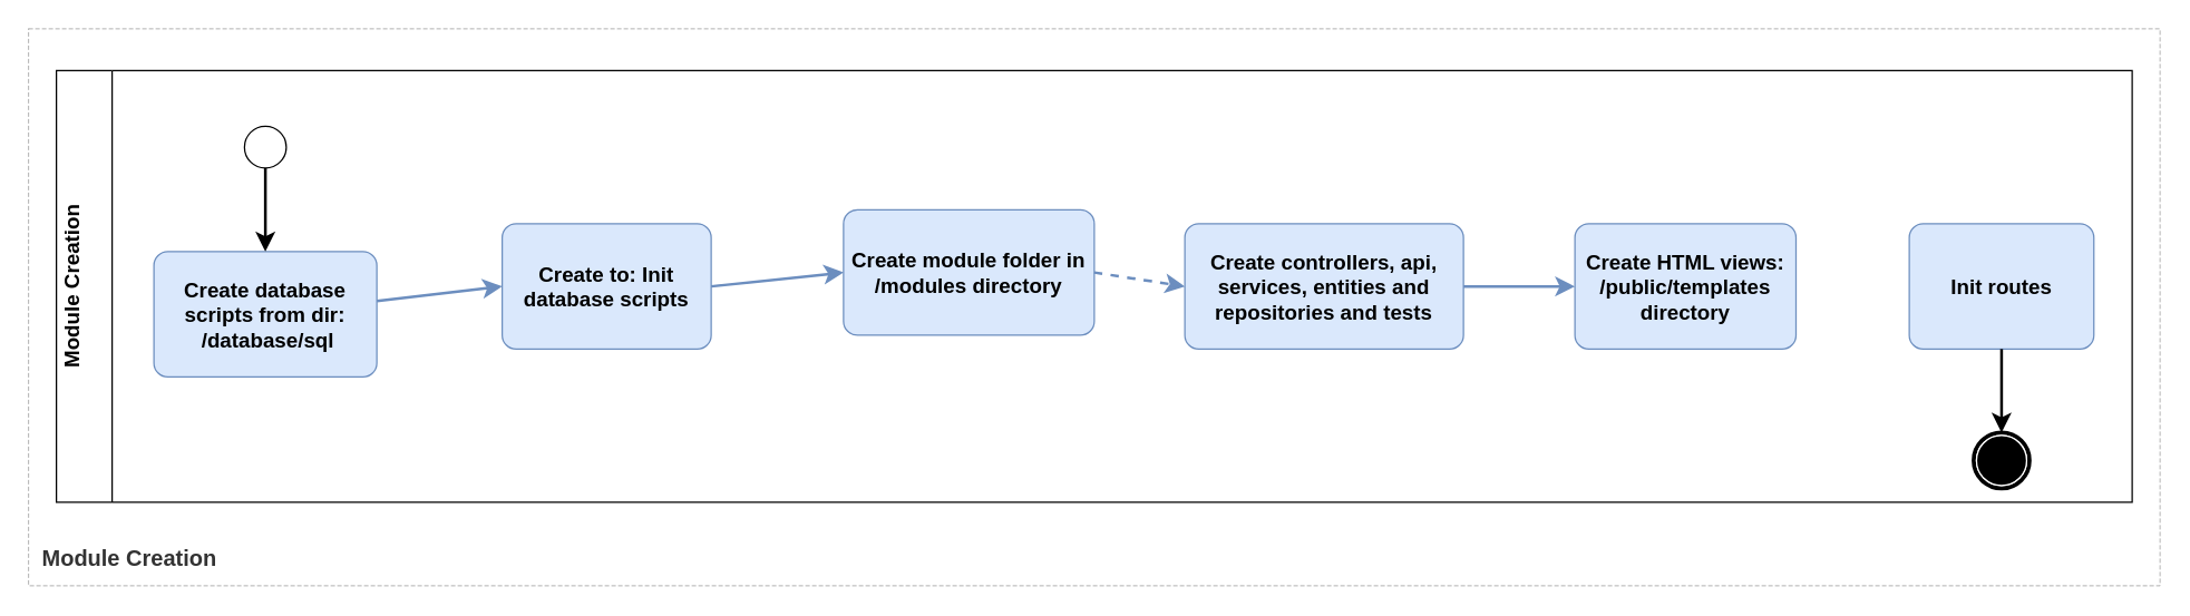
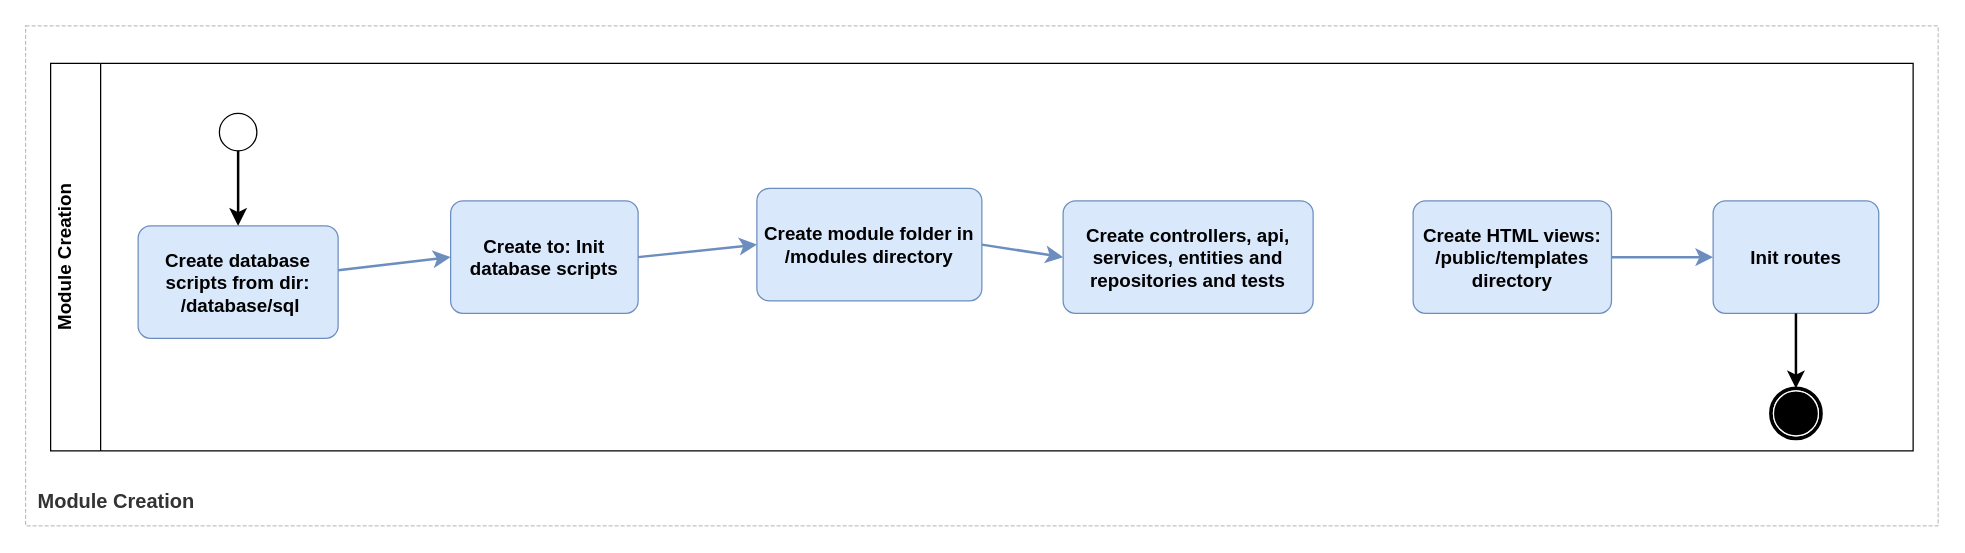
- <mxCell id="13" style="edgeStyle=none;curved=1;rounded=0;orthogonalLoop=1;jettySize=auto;html=1;exitX=1;exitY=0.5;exitDx=0;exitDy=0;exitPerimeter=0;entryX=0;entryY=0.5;entryDx=0;entryDy=0;entryPerimeter=0;fontSize=15;startSize=8;endSize=8;fillColor=#dae8fc;strokeColor=#6c8ebf;fontStyle=1;strokeWidth=2;dashed=1;" parent="2" source="3" target="7" edge="1"><mxGeometry relative="1" as="geometry" /></mxCell>
+ <mxCell id="13" style="edgeStyle=none;curved=1;rounded=0;orthogonalLoop=1;jettySize=auto;html=1;exitX=1;exitY=0.5;exitDx=0;exitDy=0;exitPerimeter=0;entryX=0;entryY=0.5;entryDx=0;entryDy=0;entryPerimeter=0;fontSize=15;startSize=8;endSize=8;fillColor=#dae8fc;strokeColor=#6c8ebf;fontStyle=1;strokeWidth=2;" parent="2" source="3" target="7" edge="1"><mxGeometry relative="1" as="geometry" /></mxCell>
- <mxCell id="14" style="edgeStyle=none;curved=1;rounded=0;orthogonalLoop=1;jettySize=auto;html=1;exitX=1;exitY=0.5;exitDx=0;exitDy=0;exitPerimeter=0;entryX=0;entryY=0.5;entryDx=0;entryDy=0;entryPerimeter=0;fontSize=15;startSize=8;endSize=8;fillColor=#dae8fc;strokeColor=#6c8ebf;fontStyle=1;strokeWidth=2;" parent="2" source="7" target="17" edge="1"><mxGeometry relative="1" as="geometry" /></mxCell>
+ <mxCell id="18" style="edgeStyle=none;curved=1;rounded=0;orthogonalLoop=1;jettySize=auto;html=1;exitX=1;exitY=0.5;exitDx=0;exitDy=0;exitPerimeter=0;entryX=0;entryY=0.5;entryDx=0;entryDy=0;entryPerimeter=0;fontSize=15;startSize=8;endSize=8;fillColor=#dae8fc;strokeColor=#6c8ebf;fontStyle=1;strokeWidth=2;" parent="2" source="17" target="4" edge="1"><mxGeometry relative="1" as="geometry" /></mxCell>
